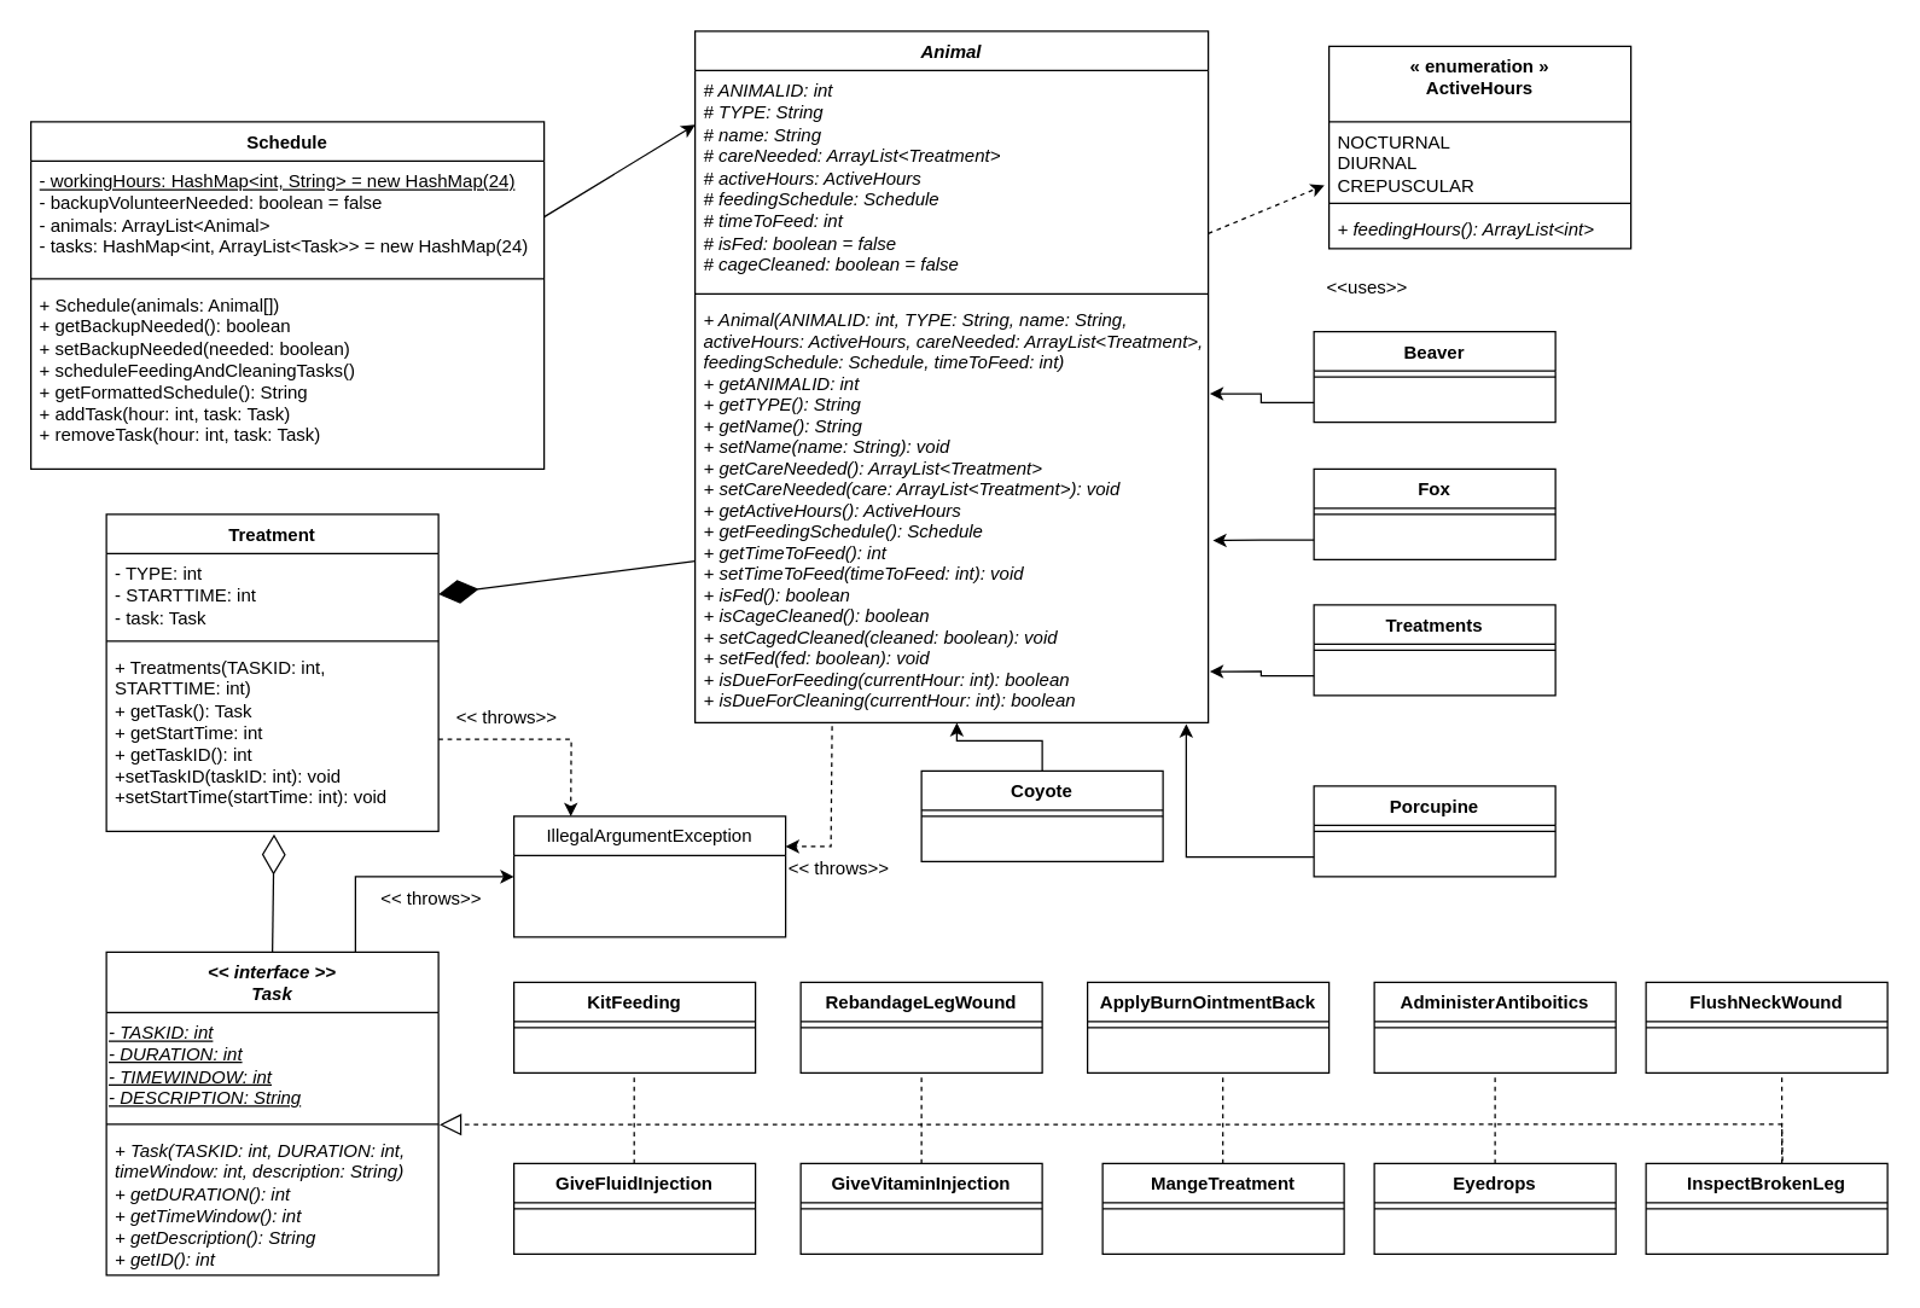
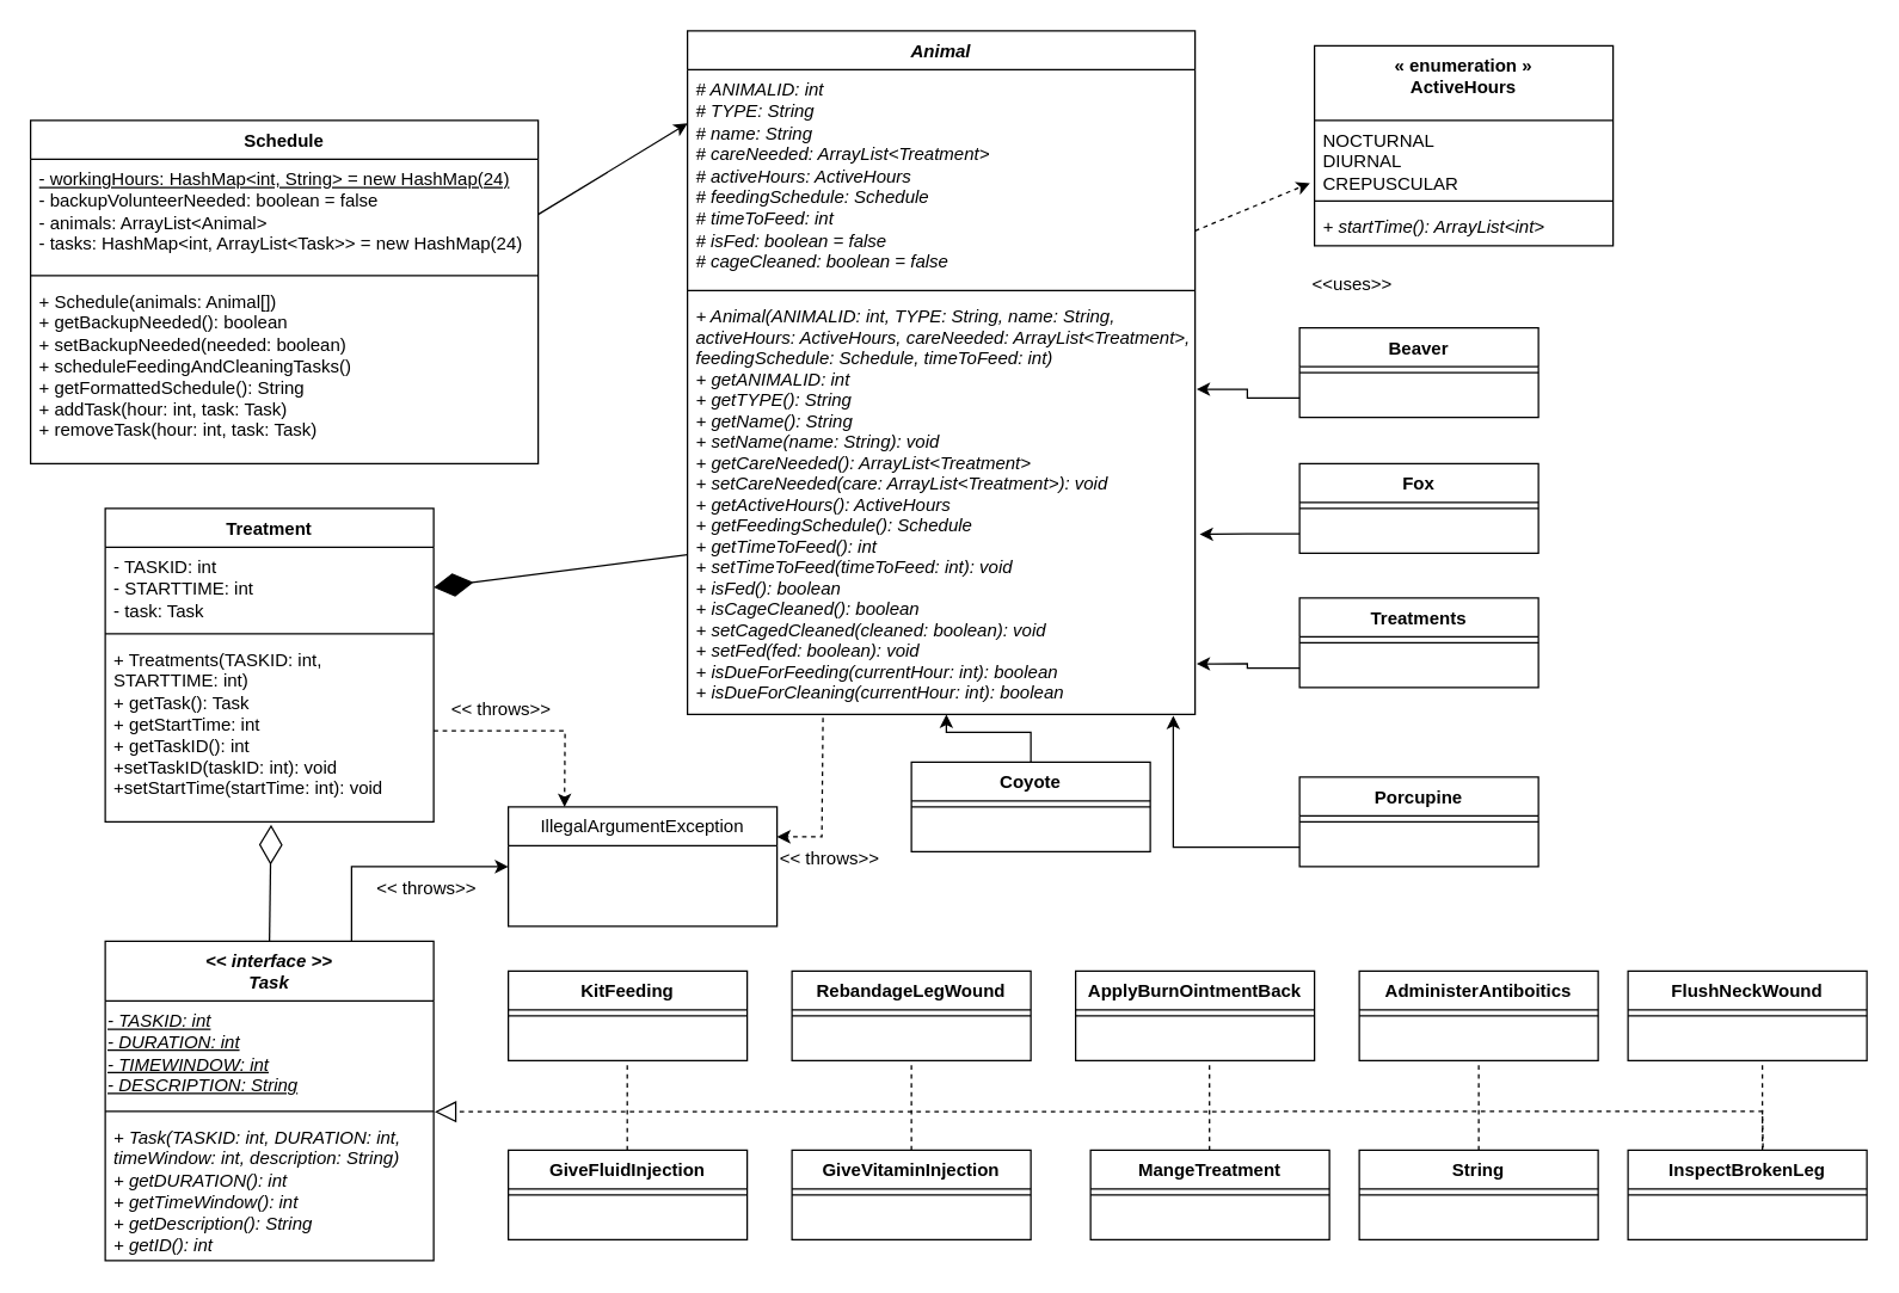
- <mxCell id="9" value="&lt;i&gt;+ feedingHours(): ArrayList&amp;lt;int&amp;gt;&lt;/i&gt;" style="text;strokeColor=none;fillColor=none;align=left;verticalAlign=top;spacingLeft=4;spacingRight=4;overflow=hidden;rotatable=0;points=[[0,0.5],[1,0.5]];portConstraint=eastwest;whiteSpace=wrap;html=1;" parent="6" vertex="1"><mxGeometry y="108" width="200" height="26" as="geometry" /></mxCell>
+ <mxCell id="9" value="&lt;i&gt;+ startTime(): ArrayList&amp;lt;int&amp;gt;&lt;/i&gt;" style="text;strokeColor=none;fillColor=none;align=left;verticalAlign=top;spacingLeft=4;spacingRight=4;overflow=hidden;rotatable=0;points=[[0,0.5],[1,0.5]];portConstraint=eastwest;whiteSpace=wrap;html=1;" parent="6" vertex="1"><mxGeometry y="108" width="200" height="26" as="geometry" /></mxCell>
- <mxCell id="17" value="- TYPE: int&lt;br&gt;- STARTTIME: int&lt;br&gt;- task: Task" style="text;strokeColor=none;fillColor=none;align=left;verticalAlign=top;spacingLeft=4;spacingRight=4;overflow=hidden;rotatable=0;points=[[0,0.5],[1,0.5]];portConstraint=eastwest;whiteSpace=wrap;html=1;" parent="16" vertex="1"><mxGeometry y="26" width="220" height="54" as="geometry" /></mxCell>
+ <mxCell id="17" value="- TASKID: int&lt;br&gt;- STARTTIME: int&lt;br&gt;- task: Task" style="text;strokeColor=none;fillColor=none;align=left;verticalAlign=top;spacingLeft=4;spacingRight=4;overflow=hidden;rotatable=0;points=[[0,0.5],[1,0.5]];portConstraint=eastwest;whiteSpace=wrap;html=1;" parent="16" vertex="1"><mxGeometry y="26" width="220" height="54" as="geometry" /></mxCell>
- <mxCell id="78" value="Eyedrops" style="swimlane;fontStyle=1;align=center;verticalAlign=top;childLayout=stackLayout;horizontal=1;startSize=26;horizontalStack=0;resizeParent=1;resizeParentMax=0;resizeLast=0;collapsible=1;marginBottom=0;whiteSpace=wrap;html=1;" vertex="1" parent="1"><mxGeometry x="910" y="770" width="160" height="60" as="geometry" /></mxCell>
+ <mxCell id="78" value="String" style="swimlane;fontStyle=1;align=center;verticalAlign=top;childLayout=stackLayout;horizontal=1;startSize=26;horizontalStack=0;resizeParent=1;resizeParentMax=0;resizeLast=0;collapsible=1;marginBottom=0;whiteSpace=wrap;html=1;" vertex="1" parent="1"><mxGeometry x="910" y="770" width="160" height="60" as="geometry" /></mxCell>
